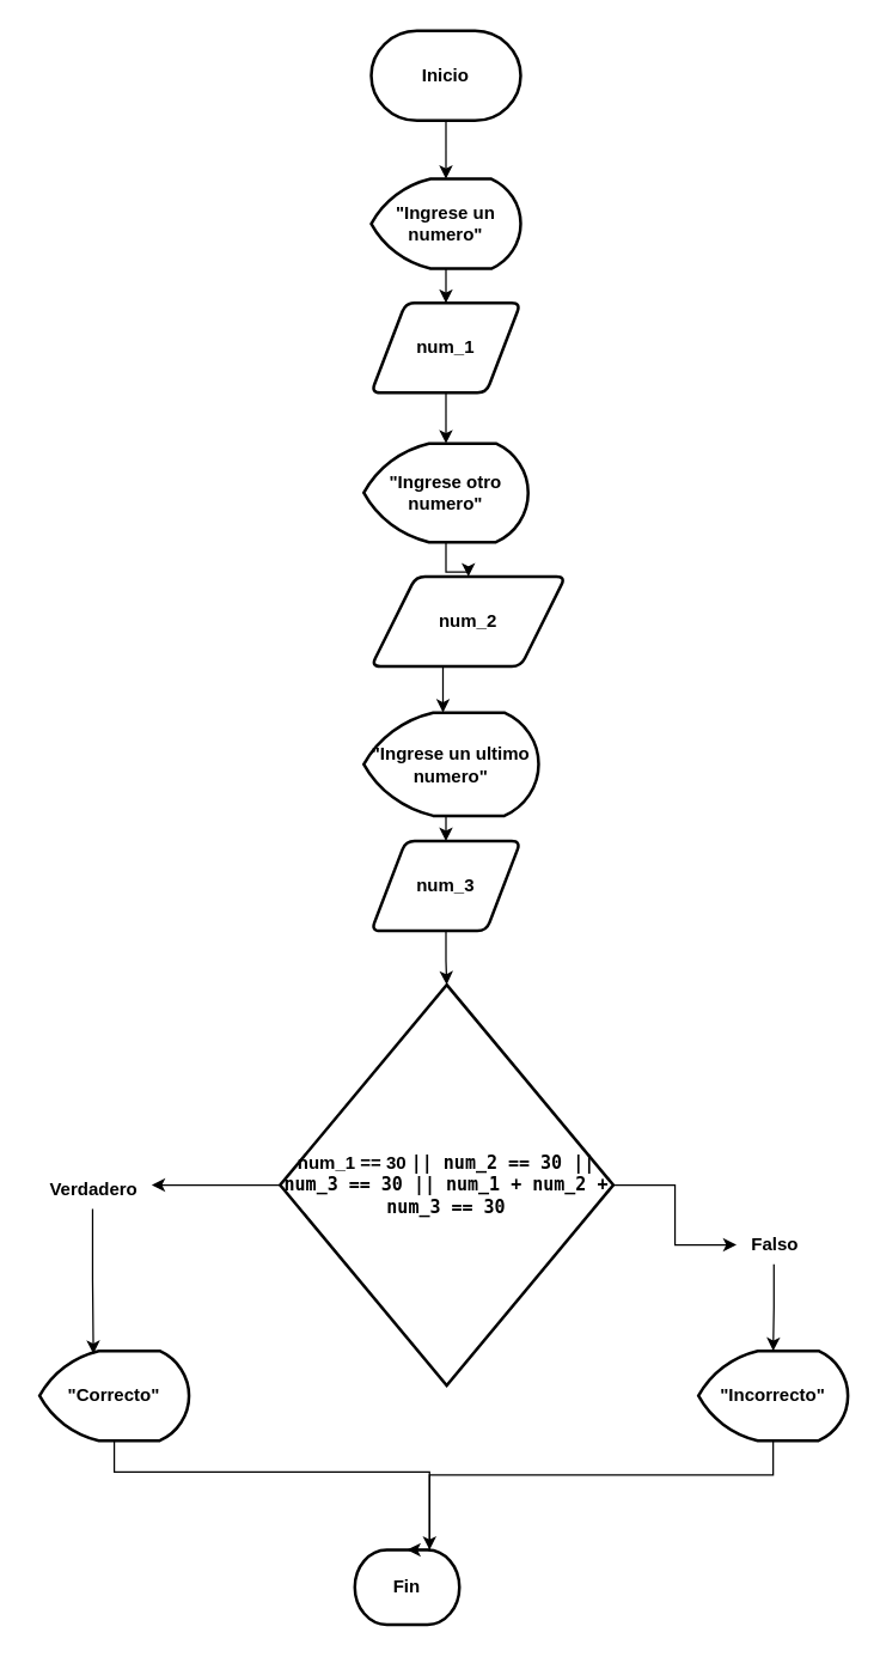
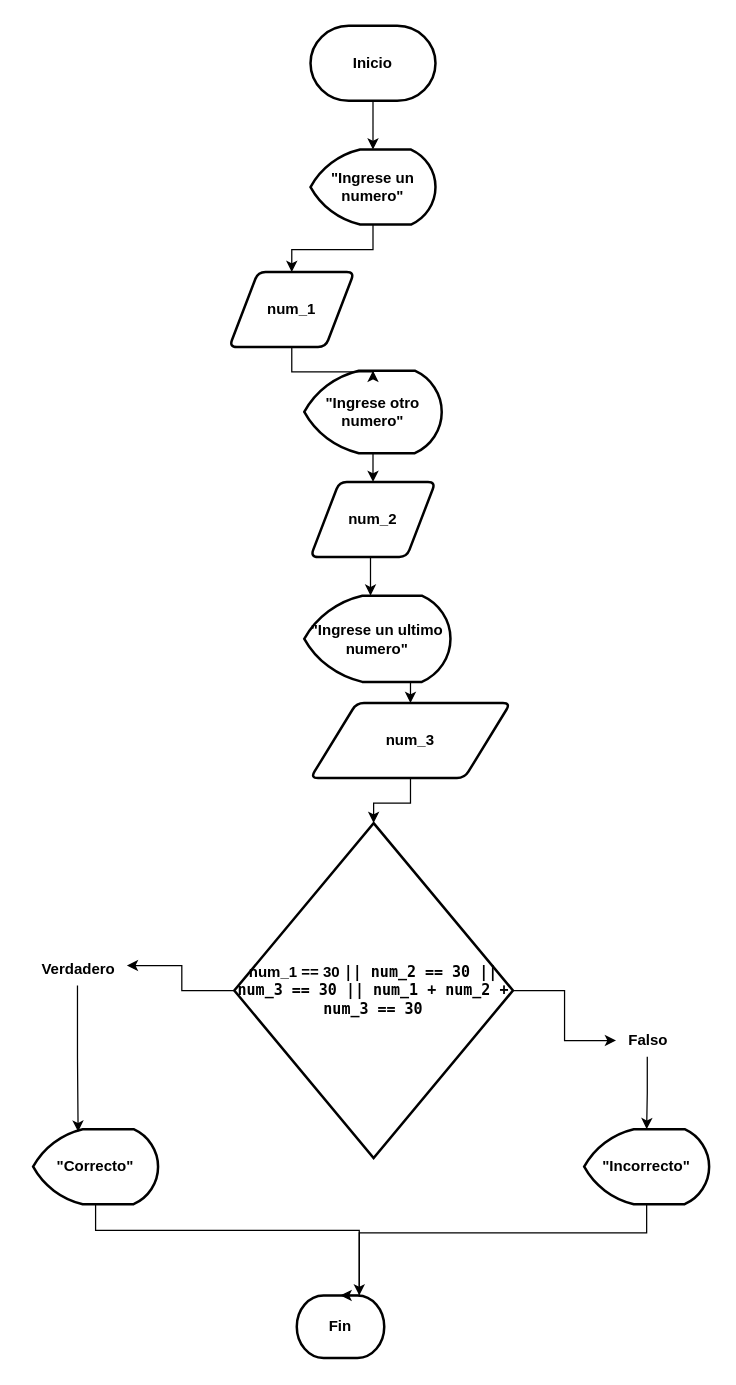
- <mxCell id="13" value="&lt;b&gt;num_1&lt;/b&gt;" style="shape=parallelogram;html=1;strokeWidth=2;perimeter=parallelogramPerimeter;whiteSpace=wrap;rounded=1;arcSize=12;size=0.23;" vertex="1" parent="1"><mxGeometry x="248" y="202" width="100" height="60" as="geometry" /></mxCell>
+ <mxCell id="13" value="&lt;b&gt;num_1&lt;/b&gt;" style="shape=parallelogram;html=1;strokeWidth=2;perimeter=parallelogramPerimeter;whiteSpace=wrap;rounded=1;arcSize=12;size=0.23;" vertex="1" parent="1"><mxGeometry x="183" y="217" width="100" height="60" as="geometry" /></mxCell>
- <mxCell id="14" value="&lt;b&gt;num_2&lt;/b&gt;" style="shape=parallelogram;html=1;strokeWidth=2;perimeter=parallelogramPerimeter;whiteSpace=wrap;rounded=1;arcSize=12;size=0.23;" vertex="1" parent="1"><mxGeometry x="248" y="385" width="130" height="60" as="geometry" /></mxCell>
+ <mxCell id="14" value="&lt;b&gt;num_2&lt;/b&gt;" style="shape=parallelogram;html=1;strokeWidth=2;perimeter=parallelogramPerimeter;whiteSpace=wrap;rounded=1;arcSize=12;size=0.23;" vertex="1" parent="1"><mxGeometry x="248" y="385" width="100" height="60" as="geometry" /></mxCell>
- <mxCell id="15" value="&lt;b&gt;num_3&lt;/b&gt;" style="shape=parallelogram;html=1;strokeWidth=2;perimeter=parallelogramPerimeter;whiteSpace=wrap;rounded=1;arcSize=12;size=0.23;" vertex="1" parent="1"><mxGeometry x="248" y="562" width="100" height="60" as="geometry" /></mxCell>
+ <mxCell id="15" value="&lt;b&gt;num_3&lt;/b&gt;" style="shape=parallelogram;html=1;strokeWidth=2;perimeter=parallelogramPerimeter;whiteSpace=wrap;rounded=1;arcSize=12;size=0.23;" vertex="1" parent="1"><mxGeometry x="248" y="562" width="160" height="60" as="geometry" /></mxCell>
- <mxCell id="19" value="&lt;b&gt;Verdadero&lt;/b&gt;" style="text;html=1;align=center;verticalAlign=middle;resizable=0;points=[];autosize=1;strokeColor=none;fillColor=none;" vertex="1" parent="1"><mxGeometry x="20" y="782" width="83" height="26" as="geometry" /></mxCell>
+ <mxCell id="19" value="&lt;b&gt;Verdadero&lt;/b&gt;" style="text;html=1;align=center;verticalAlign=middle;resizable=0;points=[];autosize=1;strokeColor=none;fillColor=none;" vertex="1" parent="1"><mxGeometry x="20" y="762" width="83" height="26" as="geometry" /></mxCell>
